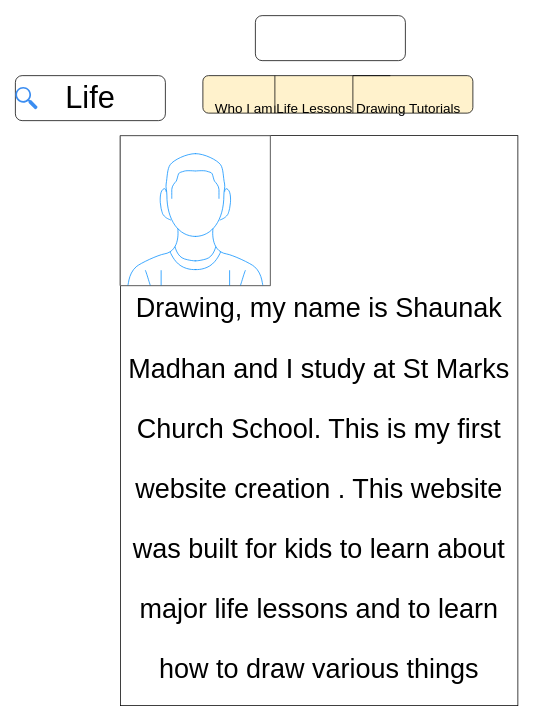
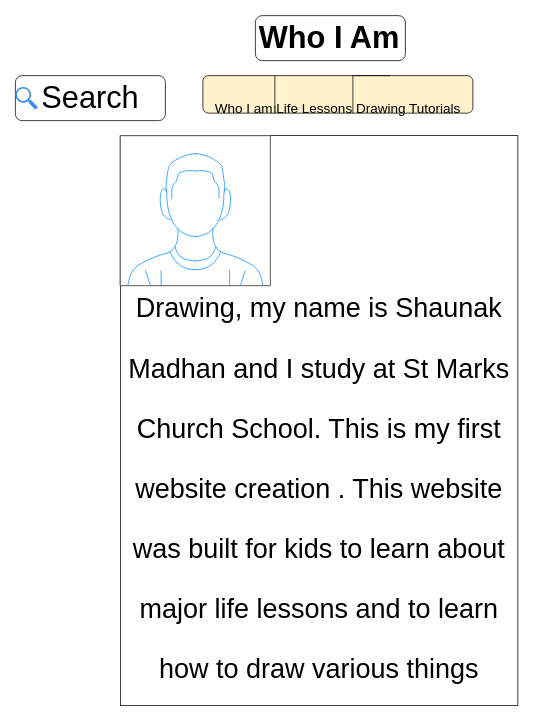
+ <mxCell id="3" value="&lt;h1&gt;&lt;font style=&quot;font-size: 41px;&quot;&gt;Who I Am&lt;/font&gt;&lt;/h1&gt;" style="text;html=1;strokeColor=none;fillColor=none;spacing=5;spacingTop=-20;whiteSpace=wrap;overflow=hidden;rounded=0;" parent="1" vertex="1"><mxGeometry x="340" y="20" width="200" height="60" as="geometry" /></mxCell>
- <mxCell id="4" value="Life" style="rounded=1;whiteSpace=wrap;html=1;fontFamily=Helvetica;fontSize=41;" parent="1" vertex="1"><mxGeometry x="20" y="100" width="200" height="60" as="geometry" /></mxCell>
+ <mxCell id="4" value="Search" style="rounded=1;whiteSpace=wrap;html=1;fontFamily=Helvetica;fontSize=41;" parent="1" vertex="1"><mxGeometry x="20" y="100" width="200" height="60" as="geometry" /></mxCell>
